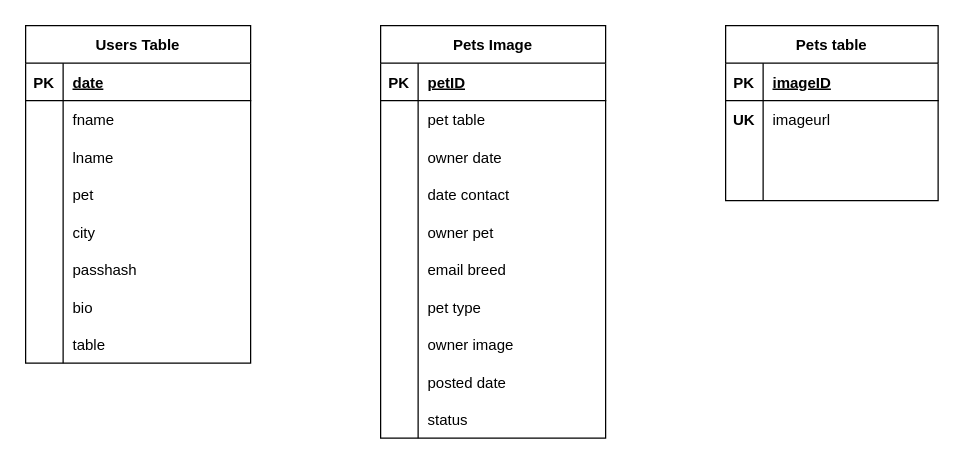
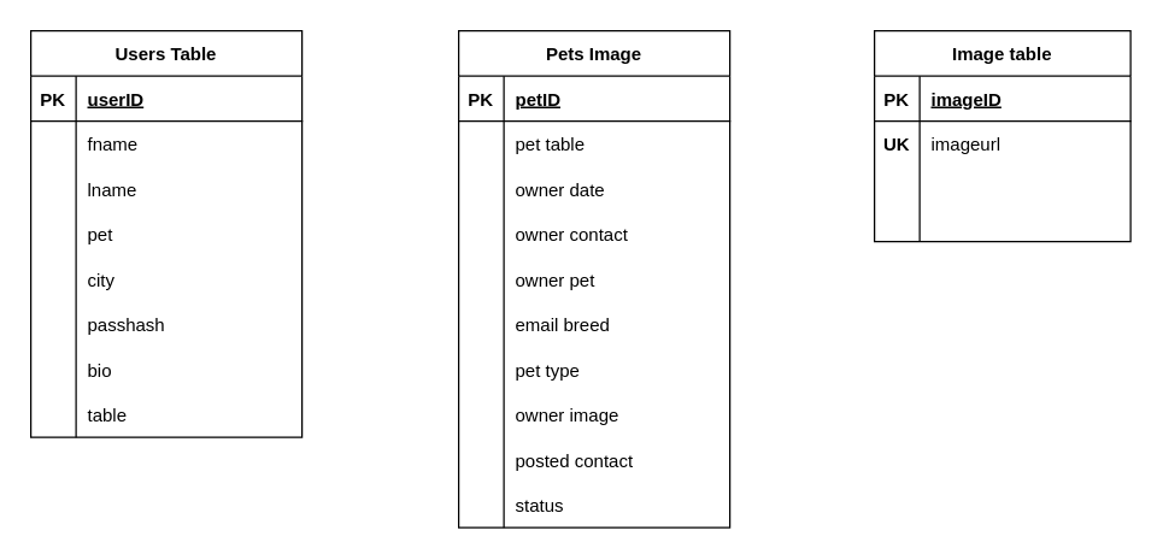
- <mxCell id="58" value="Pets table" style="shape=table;startSize=30;container=1;collapsible=1;childLayout=tableLayout;fixedRows=1;rowLines=0;fontStyle=1;align=center;resizeLast=1;" vertex="1" parent="1"><mxGeometry x="580" y="20" width="170" height="140" as="geometry"><mxRectangle x="600" y="40" width="110" height="30" as="alternateBounds" /></mxGeometry></mxCell>
+ <mxCell id="58" value="Image table" style="shape=table;startSize=30;container=1;collapsible=1;childLayout=tableLayout;fixedRows=1;rowLines=0;fontStyle=1;align=center;resizeLast=1;" vertex="1" parent="1"><mxGeometry x="580" y="20" width="170" height="140" as="geometry"><mxRectangle x="600" y="40" width="110" height="30" as="alternateBounds" /></mxGeometry></mxCell>
- <mxCell id="5" value="date" style="shape=partialRectangle;connectable=0;fillColor=none;top=0;left=0;bottom=0;right=0;align=left;spacingLeft=6;fontStyle=5;overflow=hidden;" vertex="1" parent="3"><mxGeometry x="30" width="150" height="30" as="geometry"><mxRectangle width="150" height="30" as="alternateBounds" /></mxGeometry></mxCell>
+ <mxCell id="5" value="userID" style="shape=partialRectangle;connectable=0;fillColor=none;top=0;left=0;bottom=0;right=0;align=left;spacingLeft=6;fontStyle=5;overflow=hidden;" vertex="1" parent="3"><mxGeometry x="30" width="150" height="30" as="geometry"><mxRectangle width="150" height="30" as="alternateBounds" /></mxGeometry></mxCell>
- <mxCell id="39" value="date contact" style="shape=partialRectangle;connectable=0;fillColor=none;top=0;left=0;bottom=0;right=0;align=left;spacingLeft=6;overflow=hidden;" vertex="1" parent="37"><mxGeometry x="30" width="150" height="30" as="geometry"><mxRectangle width="150" height="30" as="alternateBounds" /></mxGeometry></mxCell>
+ <mxCell id="39" value="owner contact" style="shape=partialRectangle;connectable=0;fillColor=none;top=0;left=0;bottom=0;right=0;align=left;spacingLeft=6;overflow=hidden;" vertex="1" parent="37"><mxGeometry x="30" width="150" height="30" as="geometry"><mxRectangle width="150" height="30" as="alternateBounds" /></mxGeometry></mxCell>
- <mxCell id="54" value="posted date" style="shape=partialRectangle;connectable=0;fillColor=none;top=0;left=0;bottom=0;right=0;align=left;spacingLeft=6;overflow=hidden;" vertex="1" parent="52"><mxGeometry x="30" width="150" height="30" as="geometry"><mxRectangle width="150" height="30" as="alternateBounds" /></mxGeometry></mxCell>
+ <mxCell id="54" value="posted contact" style="shape=partialRectangle;connectable=0;fillColor=none;top=0;left=0;bottom=0;right=0;align=left;spacingLeft=6;overflow=hidden;" vertex="1" parent="52"><mxGeometry x="30" width="150" height="30" as="geometry"><mxRectangle width="150" height="30" as="alternateBounds" /></mxGeometry></mxCell>
